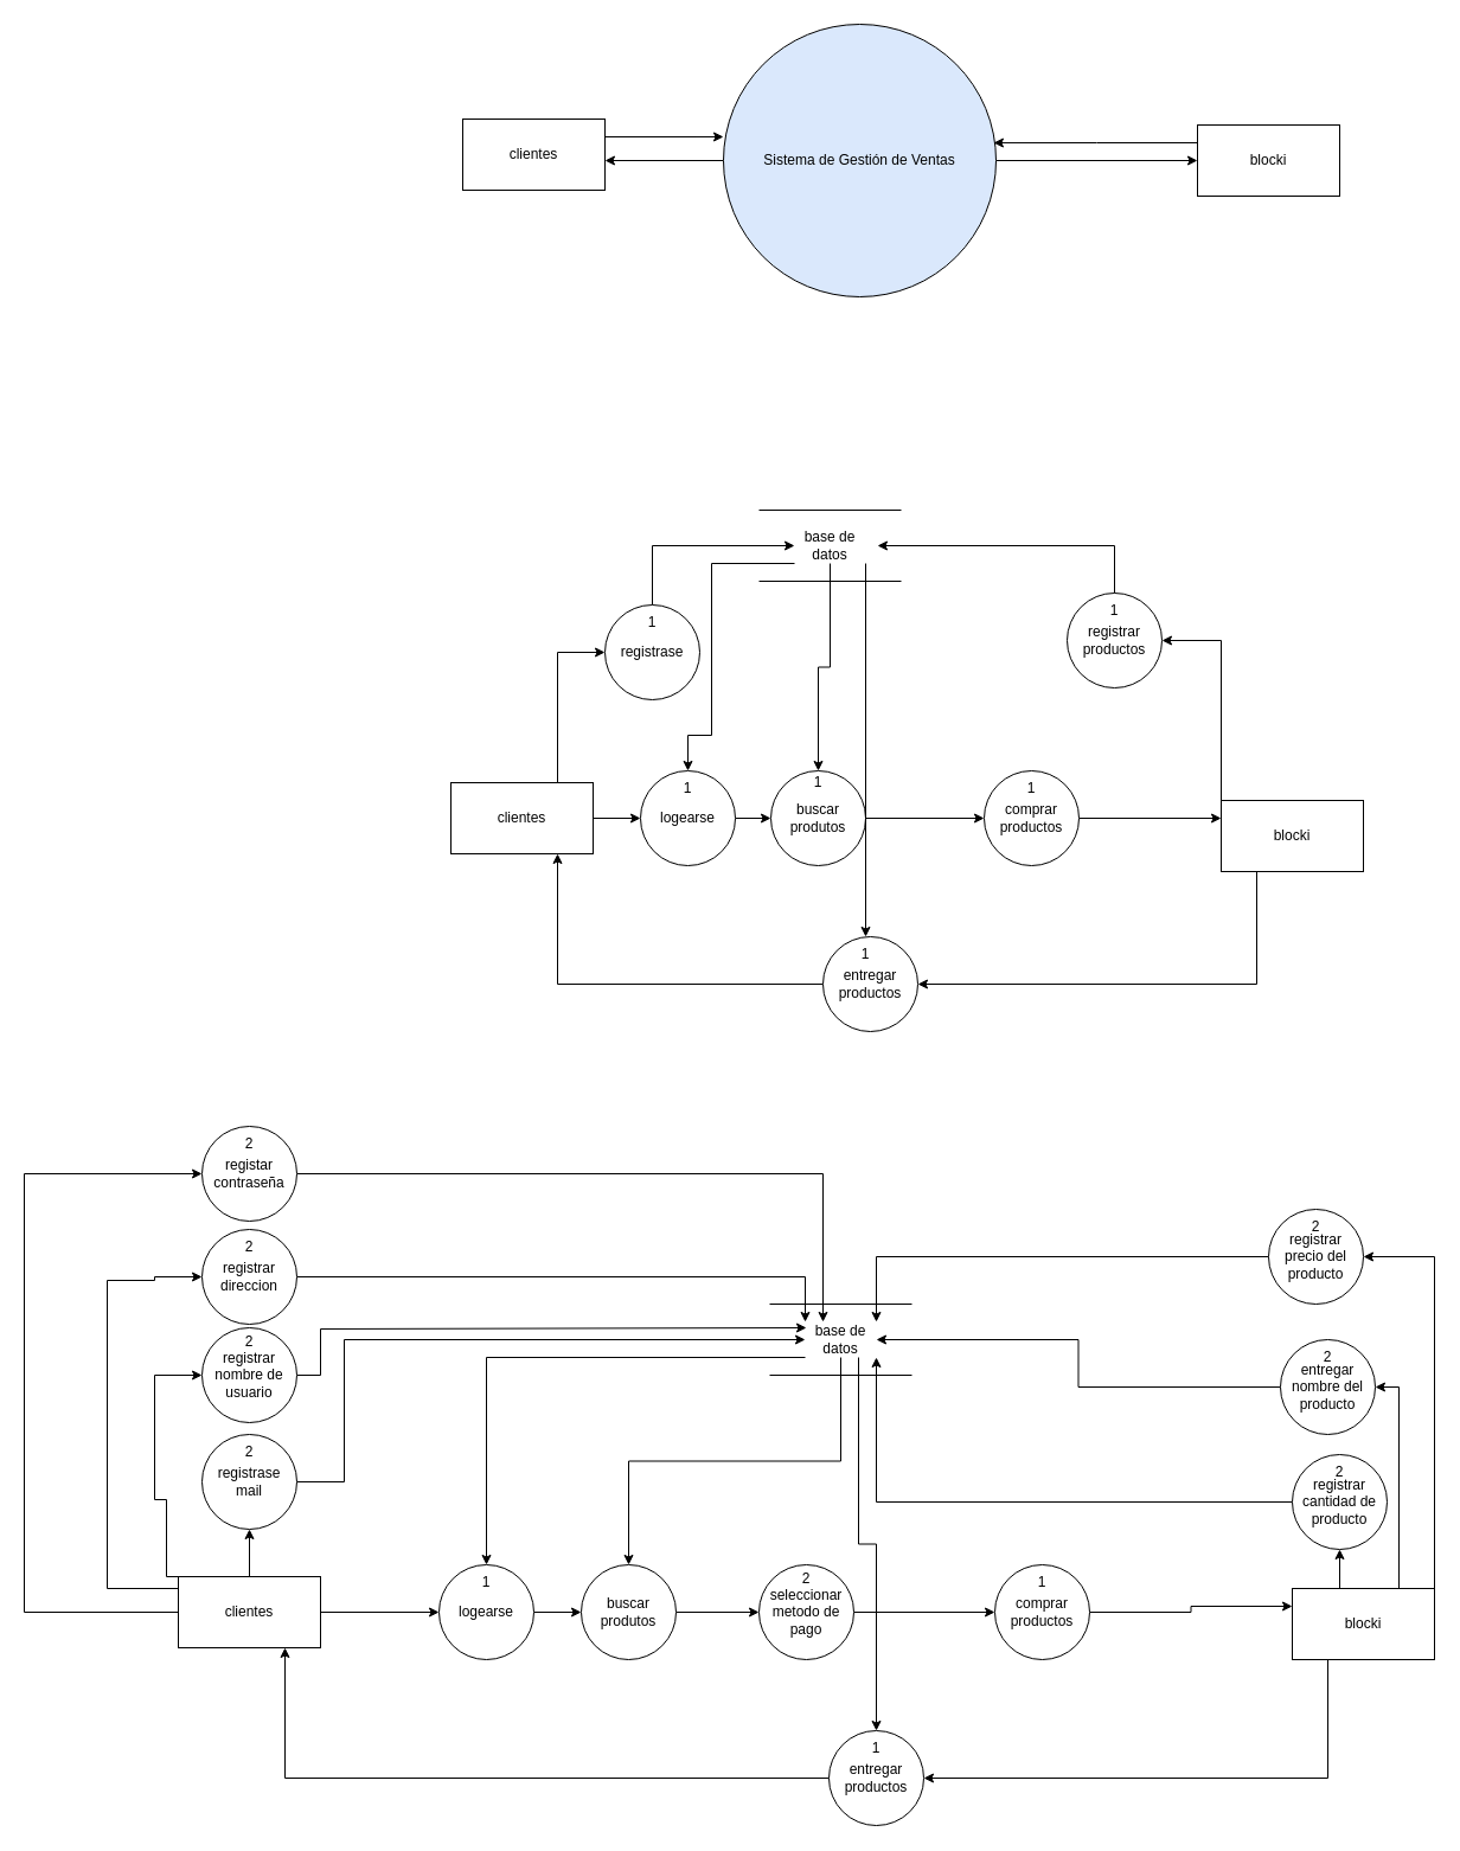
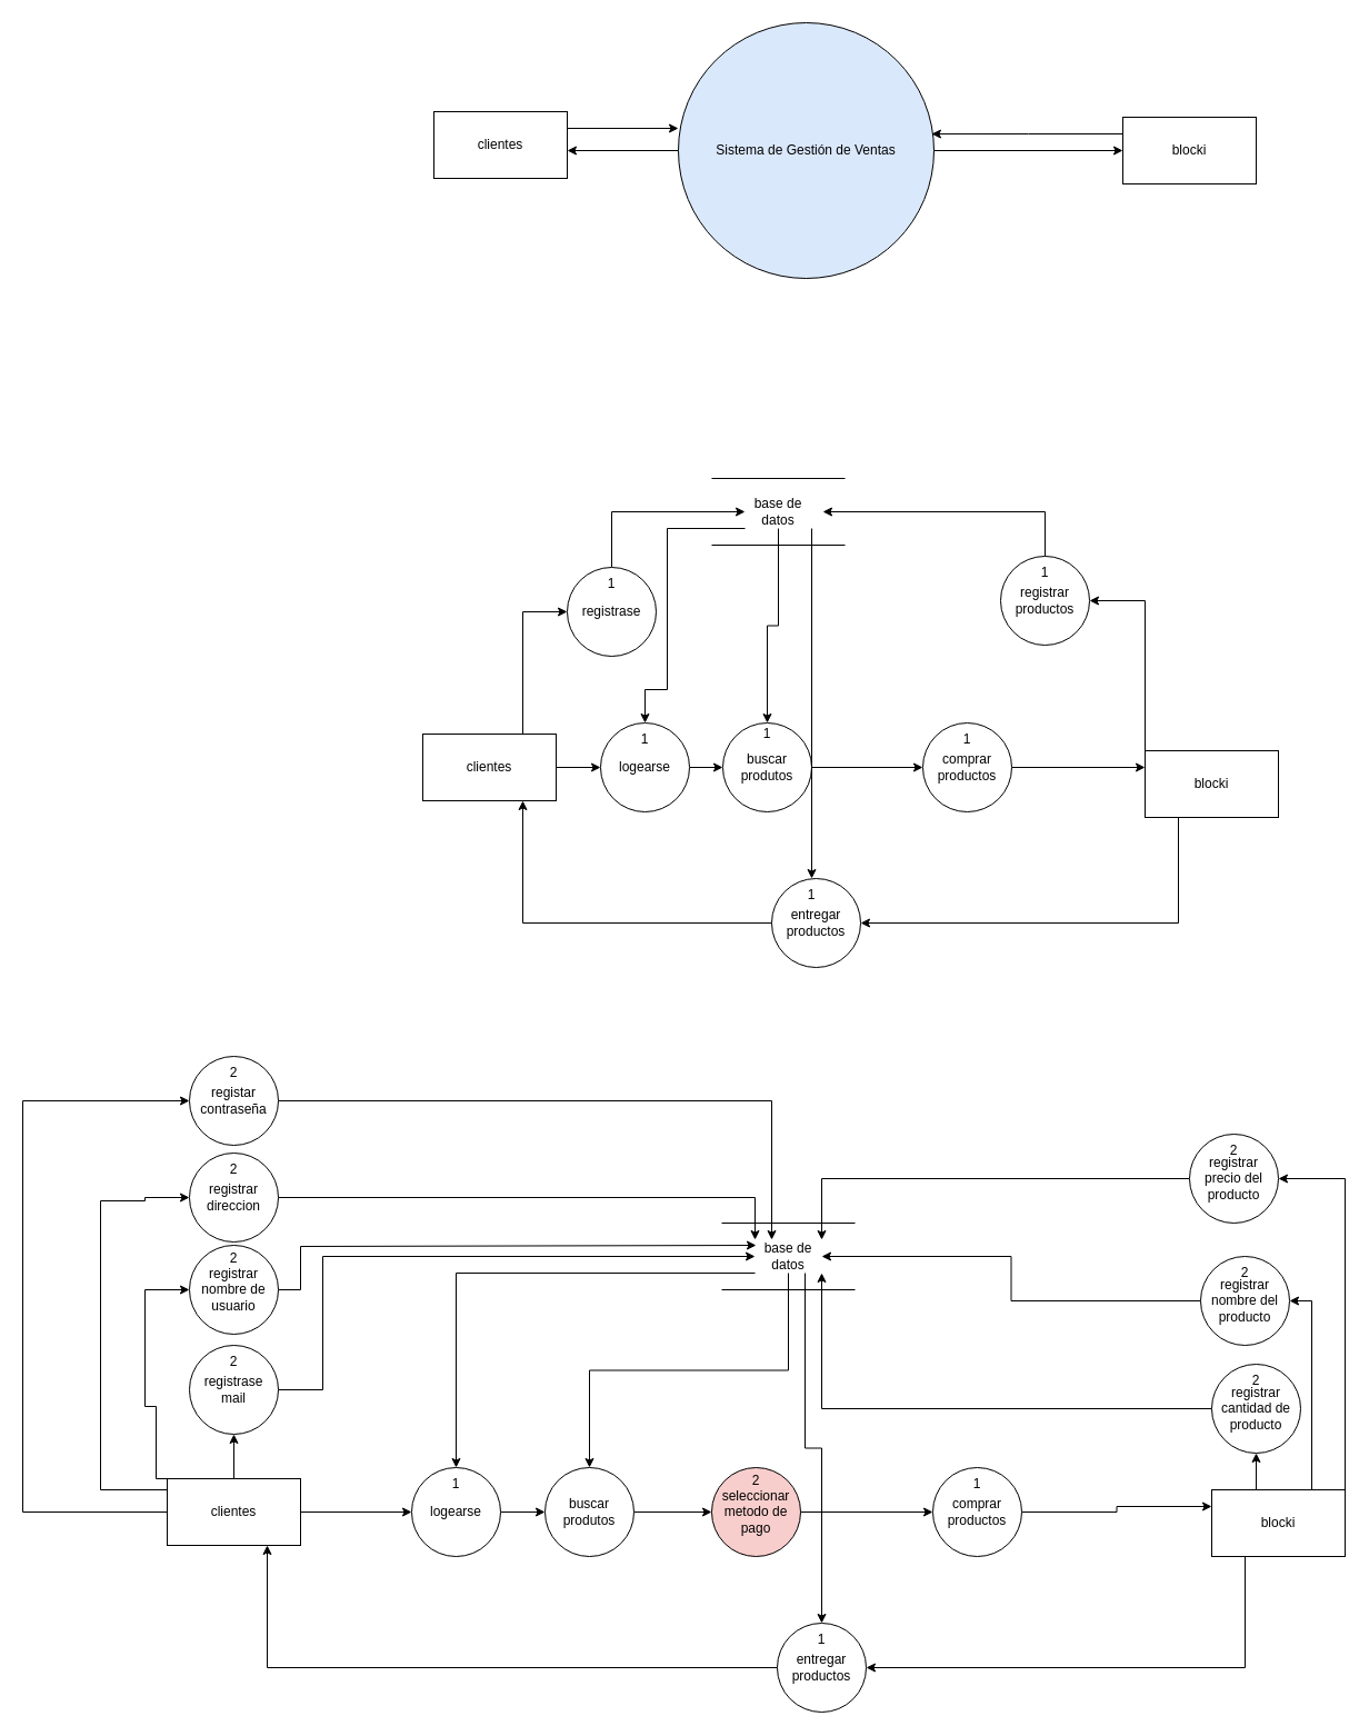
- <mxCell id="86" value="entregar nombre del producto" style="ellipse;whiteSpace=wrap;html=1;aspect=fixed;" vertex="1" parent="42"><mxGeometry x="1060" y="180" width="80" height="80" as="geometry" /></mxCell>
+ <mxCell id="86" value="registrar nombre del producto" style="ellipse;whiteSpace=wrap;html=1;aspect=fixed;" vertex="1" parent="42"><mxGeometry x="1060" y="180" width="80" height="80" as="geometry" /></mxCell>
- <mxCell id="84" value="seleccionar metodo de pago" style="ellipse;whiteSpace=wrap;html=1;aspect=fixed;" vertex="1" parent="42"><mxGeometry x="620" y="370" width="80" height="80" as="geometry" /></mxCell>
+ <mxCell id="84" value="seleccionar metodo de pago" style="ellipse;whiteSpace=wrap;html=1;aspect=fixed;fillColor=#f8cecc;" vertex="1" parent="42"><mxGeometry x="620" y="370" width="80" height="80" as="geometry" /></mxCell>
